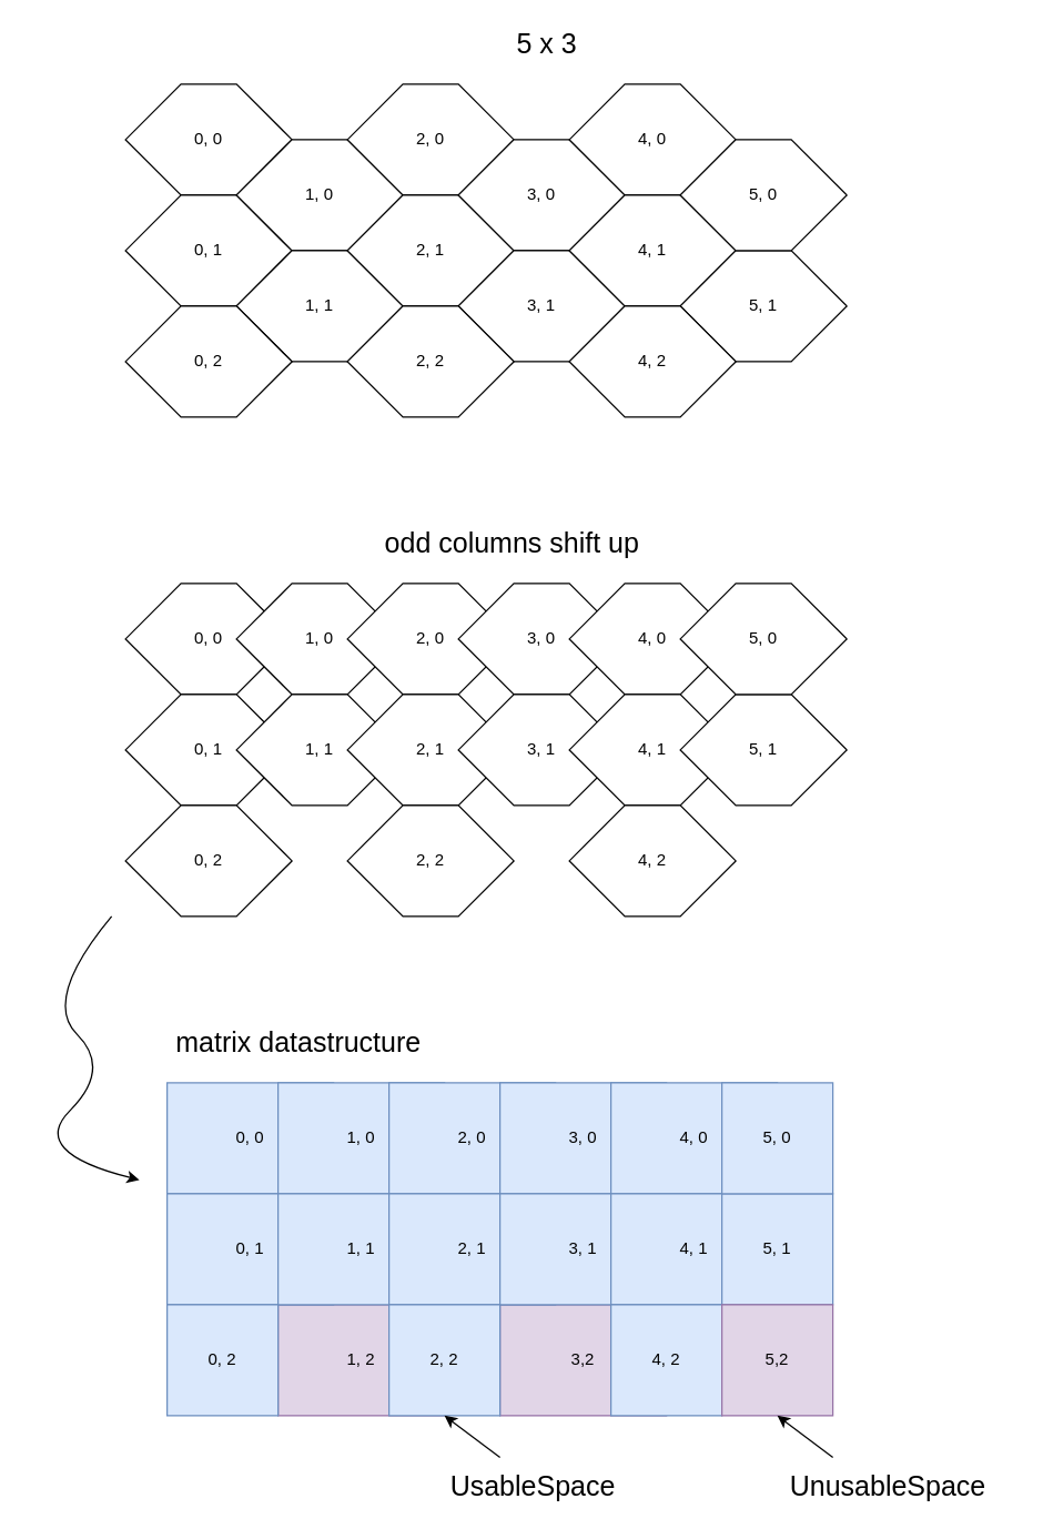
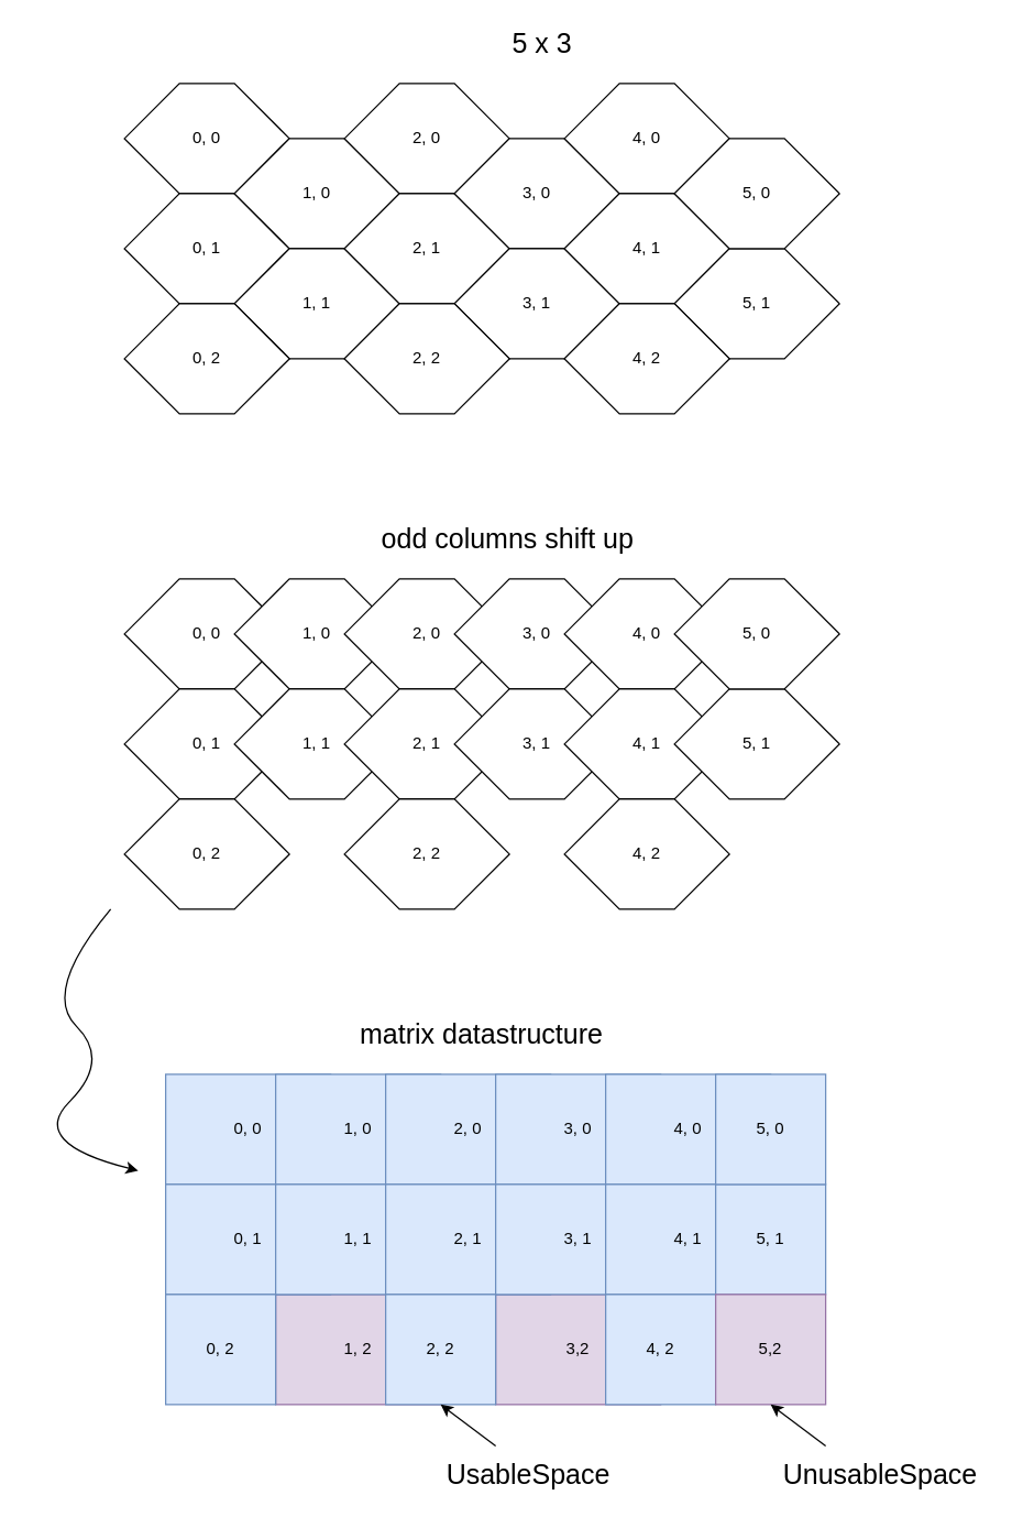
- <mxCell id="55" value="&lt;font style=&quot;font-size: 20px&quot;&gt;matrix datastructure&lt;/font&gt;" style="text;html=1;strokeColor=none;fillColor=none;align=center;verticalAlign=middle;whiteSpace=wrap;rounded=0;" vertex="1" parent="1"><mxGeometry x="125" y="740" width="180" height="20" as="geometry" /></mxCell>
+ <mxCell id="55" value="&lt;font style=&quot;font-size: 20px&quot;&gt;matrix datastructure&lt;/font&gt;" style="text;html=1;strokeColor=none;fillColor=none;align=center;verticalAlign=middle;whiteSpace=wrap;rounded=0;" vertex="1" parent="1"><mxGeometry x="260" y="740" width="180" height="20" as="geometry" /></mxCell>
